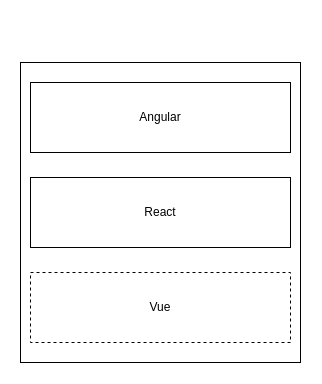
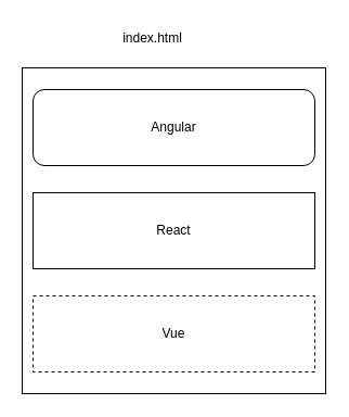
+ <mxCell id="6" value="index.html" style="text;html=1;align=center;verticalAlign=middle;resizable=0;points=[];autosize=1;strokeColor=none;fillColor=none;" vertex="1" parent="1"><mxGeometry x="100" y="20" width="80" height="30" as="geometry" /></mxCell>
- <mxCell id="3" value="Angular" style="rounded=0;whiteSpace=wrap;html=1;" vertex="1" parent="1"><mxGeometry x="30" y="82" width="260" height="70" as="geometry" /></mxCell>
+ <mxCell id="3" value="Angular" style="whiteSpace=wrap;html=1;rounded=1;" vertex="1" parent="1"><mxGeometry x="30" y="82" width="260" height="70" as="geometry" /></mxCell>
